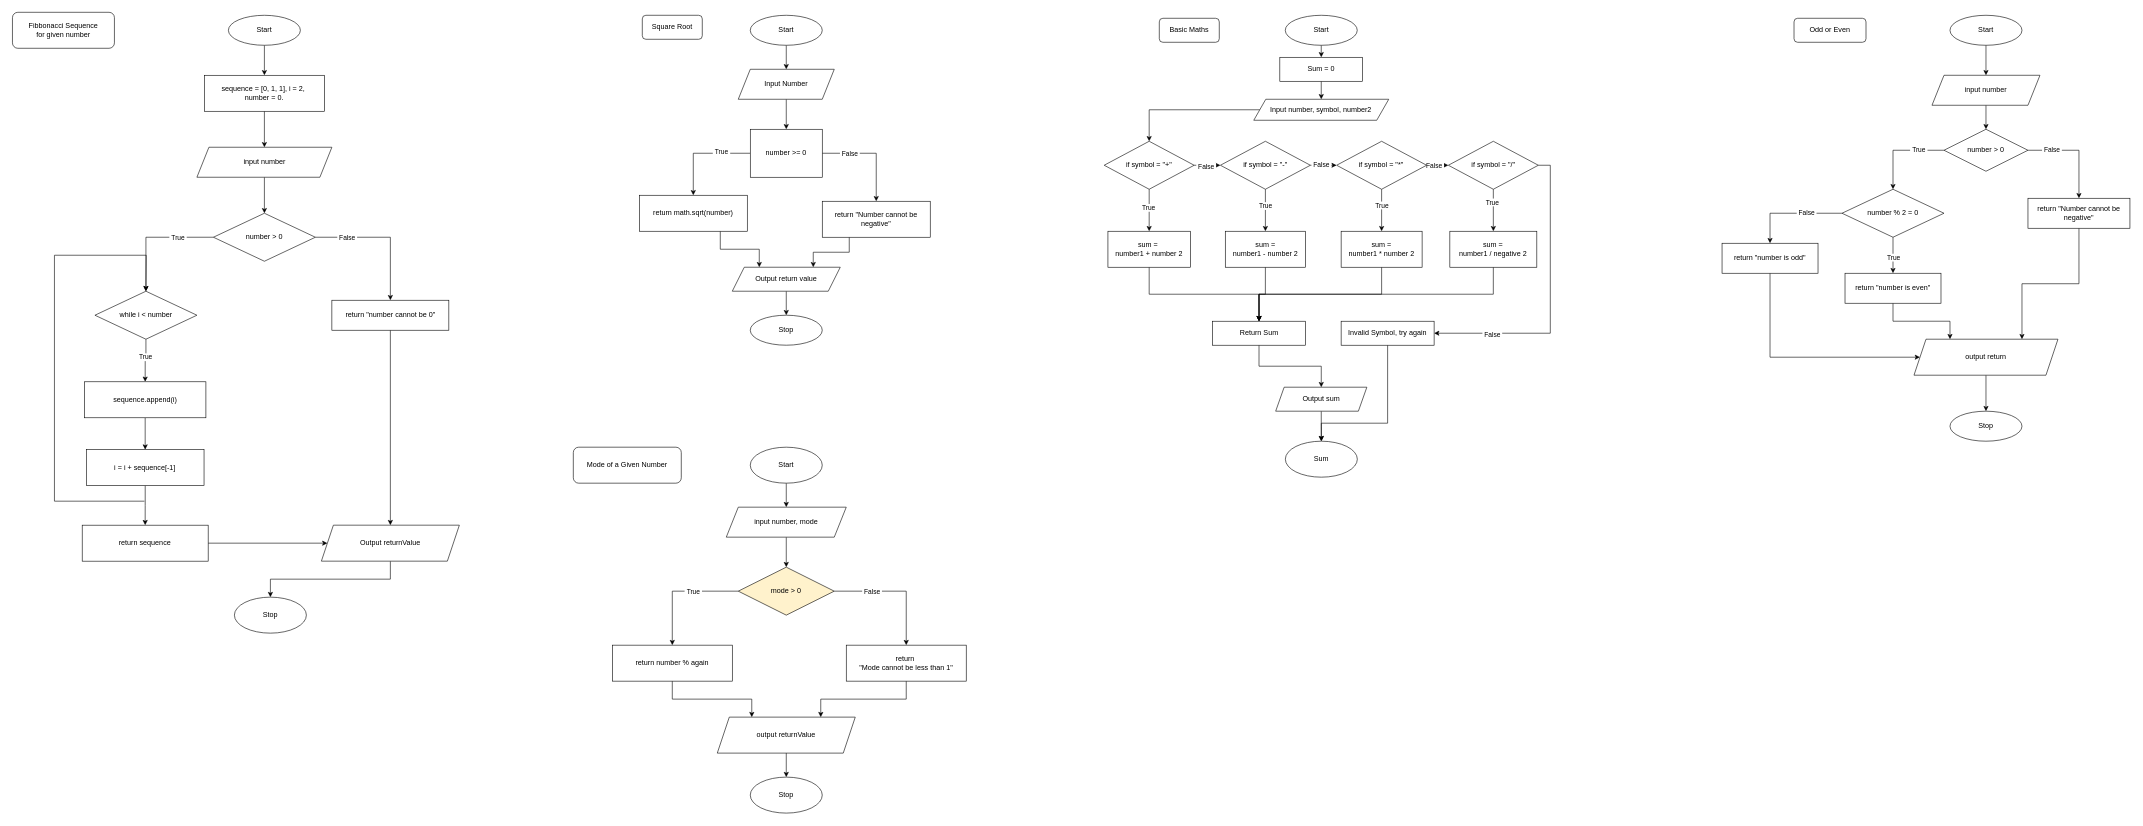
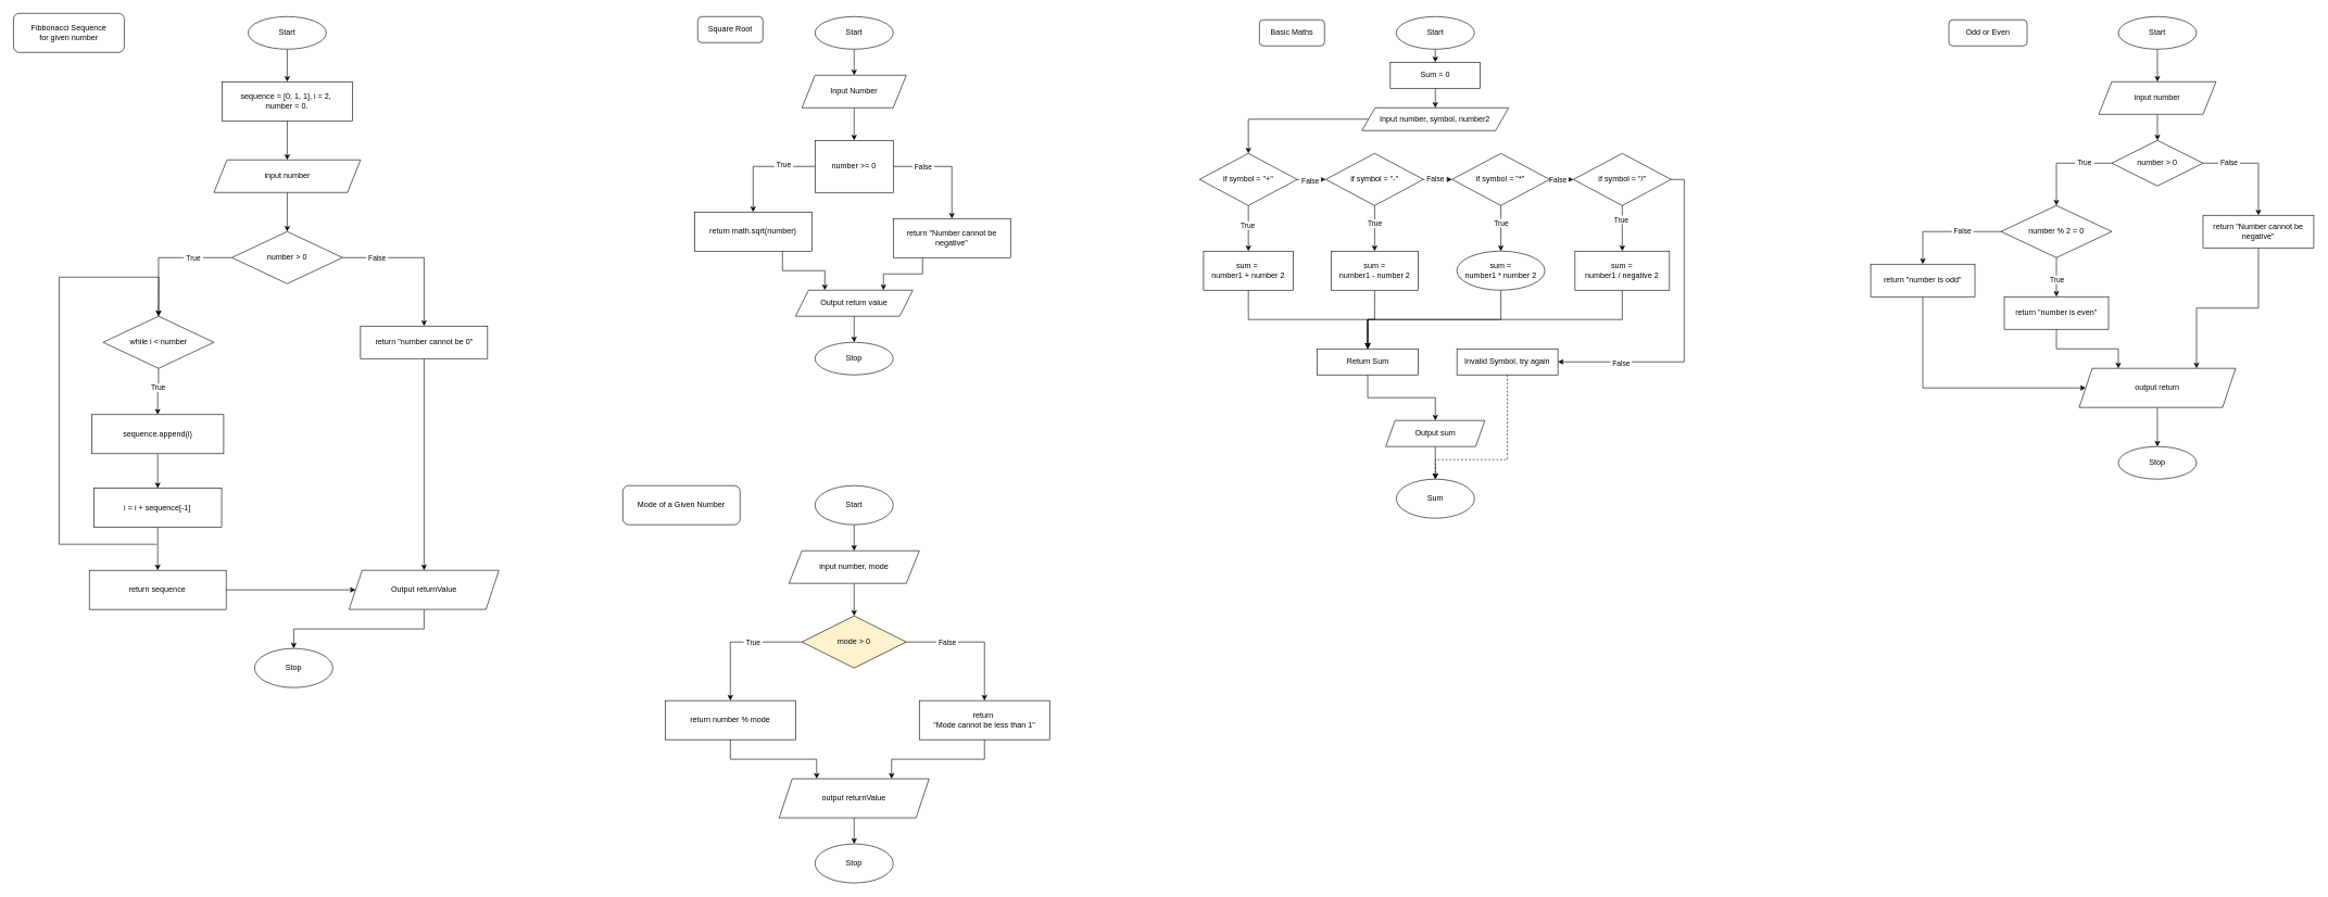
- <mxCell id="51" value="sum =&lt;div&gt;number1 * number 2&lt;/div&gt;" style="rounded=0;whiteSpace=wrap;html=1;" parent="1" vertex="1"><mxGeometry x="2234.99" y="385" width="134.99" height="60" as="geometry" /></mxCell>
+ <mxCell id="51" value="sum =&lt;div&gt;number1 * number 2&lt;/div&gt;" style="ellipse;whiteSpace=wrap;html=1;" parent="1" vertex="1"><mxGeometry x="2234.99" y="385" width="134.99" height="60" as="geometry" /></mxCell>
- <mxCell id="54" style="edgeStyle=orthogonalEdgeStyle;rounded=0;orthogonalLoop=1;jettySize=auto;html=1;exitX=0.5;exitY=1;exitDx=0;exitDy=0;entryX=0.5;entryY=0;entryDx=0;entryDy=0;" parent="1" source="55" target="60" edge="1"><mxGeometry relative="1" as="geometry"><Array as="points"><mxPoint x="2313" y="705" /><mxPoint x="2202" y="705" /></Array></mxGeometry></mxCell>
+ <mxCell id="54" style="edgeStyle=orthogonalEdgeStyle;rounded=0;orthogonalLoop=1;jettySize=auto;html=1;exitX=0.5;exitY=1;exitDx=0;exitDy=0;entryX=0.5;entryY=0;entryDx=0;entryDy=0;dashed=1;" parent="1" source="55" target="60" edge="1"><mxGeometry relative="1" as="geometry"><Array as="points"><mxPoint x="2313" y="705" /><mxPoint x="2202" y="705" /></Array></mxGeometry></mxCell>
- <mxCell id="97" value="return number % again" style="rounded=0;whiteSpace=wrap;html=1;" vertex="1" parent="1"><mxGeometry x="1020" y="1075" width="200" height="60" as="geometry" /></mxCell>
+ <mxCell id="97" value="return number % mode" style="rounded=0;whiteSpace=wrap;html=1;" vertex="1" parent="1"><mxGeometry x="1020" y="1075" width="200" height="60" as="geometry" /></mxCell>
